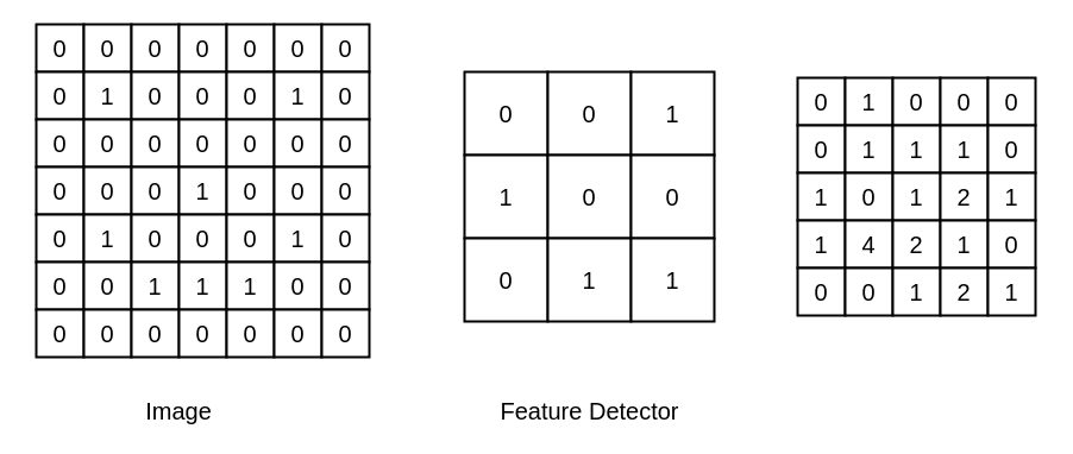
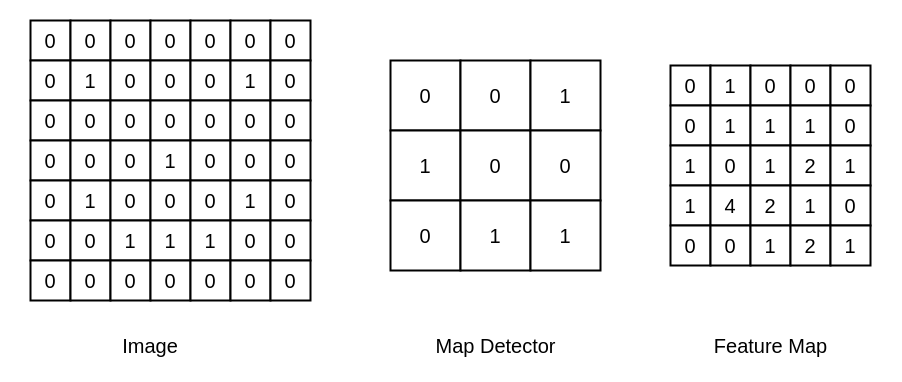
- <mxCell id="169" value="Feature Detector" style="text;html=1;strokeColor=none;fillColor=none;align=center;verticalAlign=middle;whiteSpace=wrap;rounded=0;fontSize=20;" vertex="1" parent="1"><mxGeometry x="407.5" y="330" width="175" height="30" as="geometry" /></mxCell>
+ <mxCell id="169" value="Map Detector" style="text;html=1;strokeColor=none;fillColor=none;align=center;verticalAlign=middle;whiteSpace=wrap;rounded=0;fontSize=20;" vertex="1" parent="1"><mxGeometry x="407.5" y="330" width="175" height="30" as="geometry" /></mxCell>
+ <mxCell id="170" value="Feature Map" style="text;html=1;strokeColor=none;fillColor=none;align=center;verticalAlign=middle;whiteSpace=wrap;rounded=0;fontSize=20;" vertex="1" parent="1"><mxGeometry x="682.5" y="330" width="175" height="30" as="geometry" /></mxCell>
